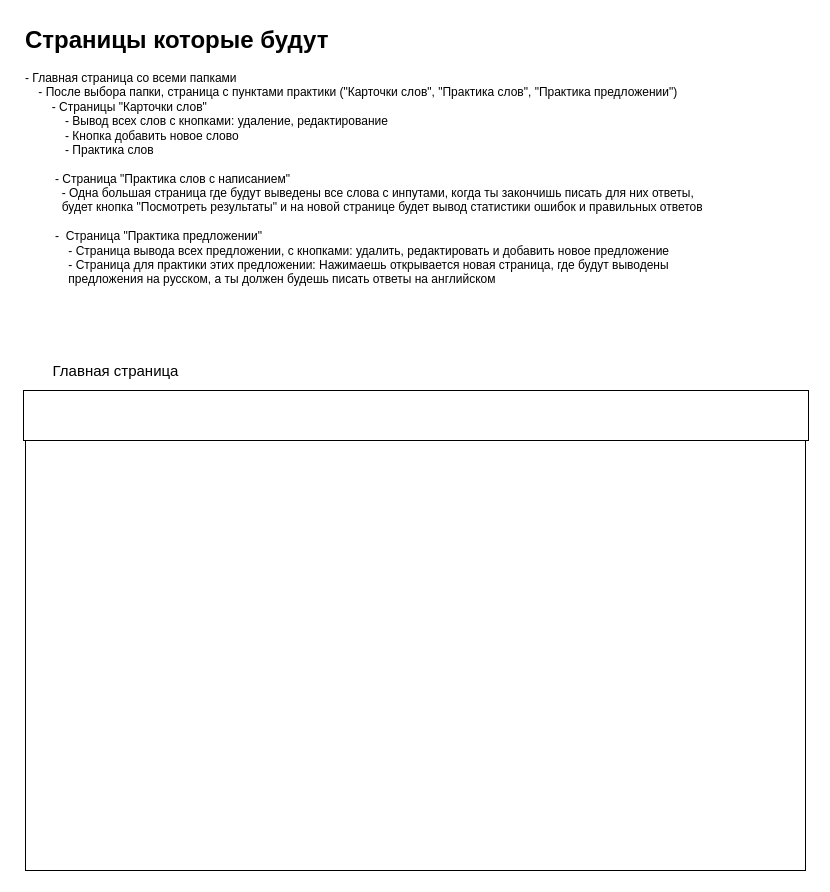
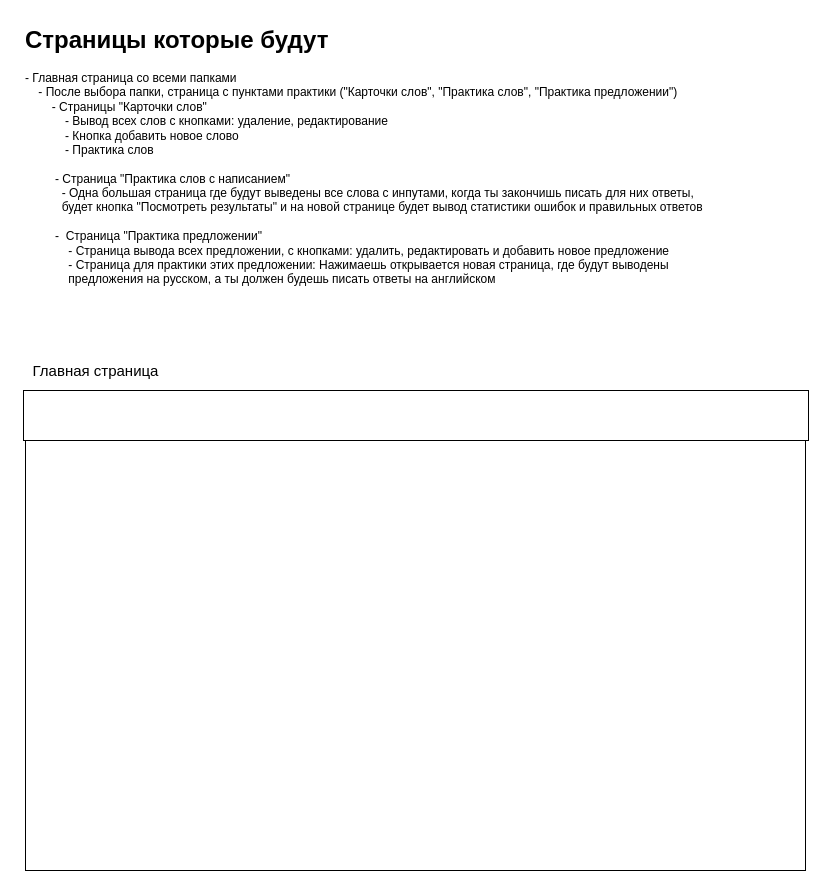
- <mxCell id="4" value="&lt;span style=&quot;font-size: 15px&quot;&gt;Главная страница&lt;/span&gt;" style="text;html=1;align=center;verticalAlign=middle;resizable=0;points=[];autosize=1;strokeColor=none;fillColor=none;" vertex="1" parent="1"><mxGeometry x="45" y="360" width="140" height="20" as="geometry" /></mxCell>
+ <mxCell id="4" value="&lt;span style=&quot;font-size: 15px&quot;&gt;Главная страница&lt;/span&gt;" style="text;html=1;align=center;verticalAlign=middle;resizable=0;points=[];autosize=1;strokeColor=none;fillColor=none;" vertex="1" parent="1"><mxGeometry x="25" y="360" width="140" height="20" as="geometry" /></mxCell>
